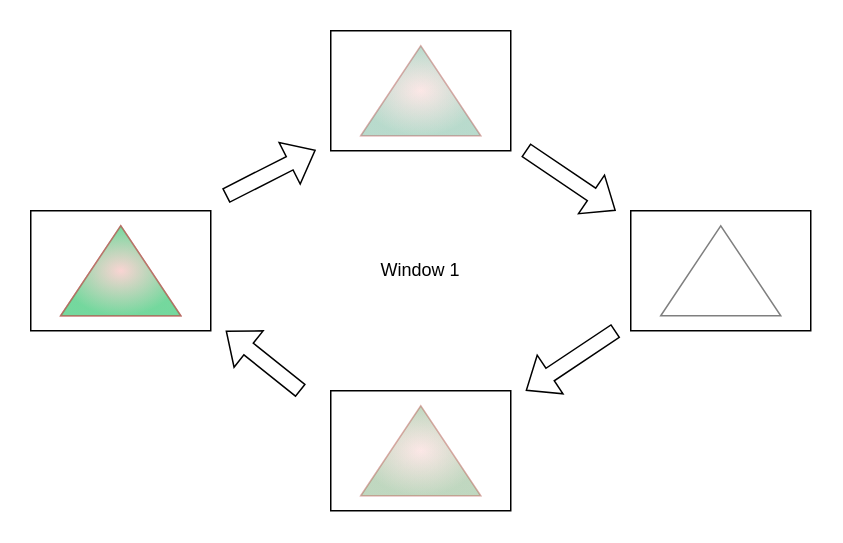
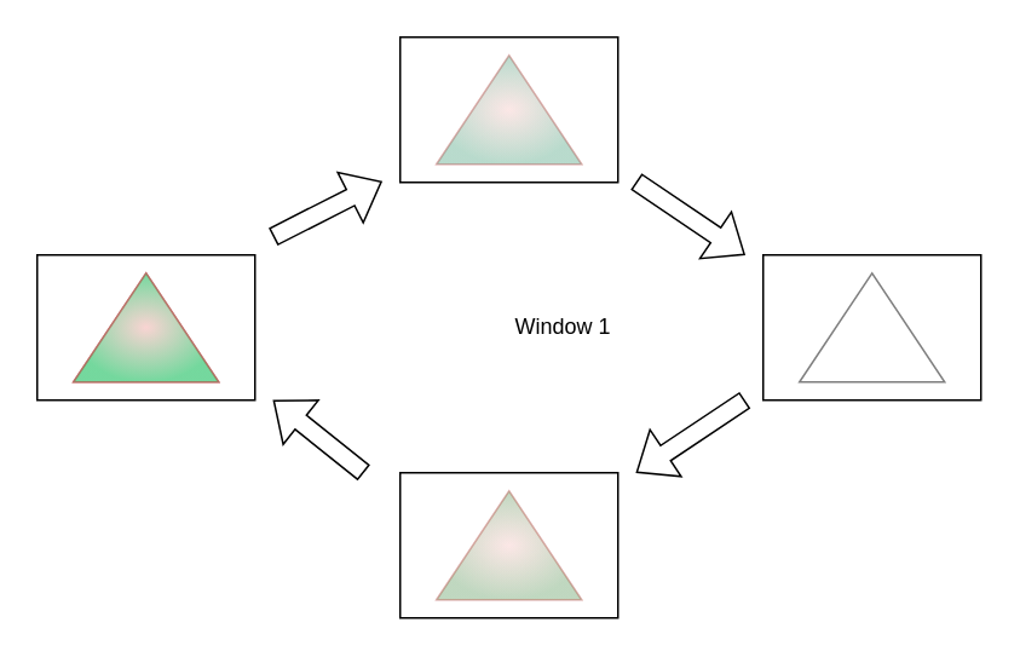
- <mxCell id="20" value="Window 1" style="text;html=1;align=center;verticalAlign=middle;whiteSpace=wrap;rounded=0;" vertex="1" parent="1"><mxGeometry x="250" y="165" width="60" height="30" as="geometry" /></mxCell>
+ <mxCell id="20" value="Window 1" style="text;html=1;align=center;verticalAlign=middle;whiteSpace=wrap;rounded=0;" vertex="1" parent="1"><mxGeometry x="280" y="165" width="60" height="30" as="geometry" /></mxCell>
